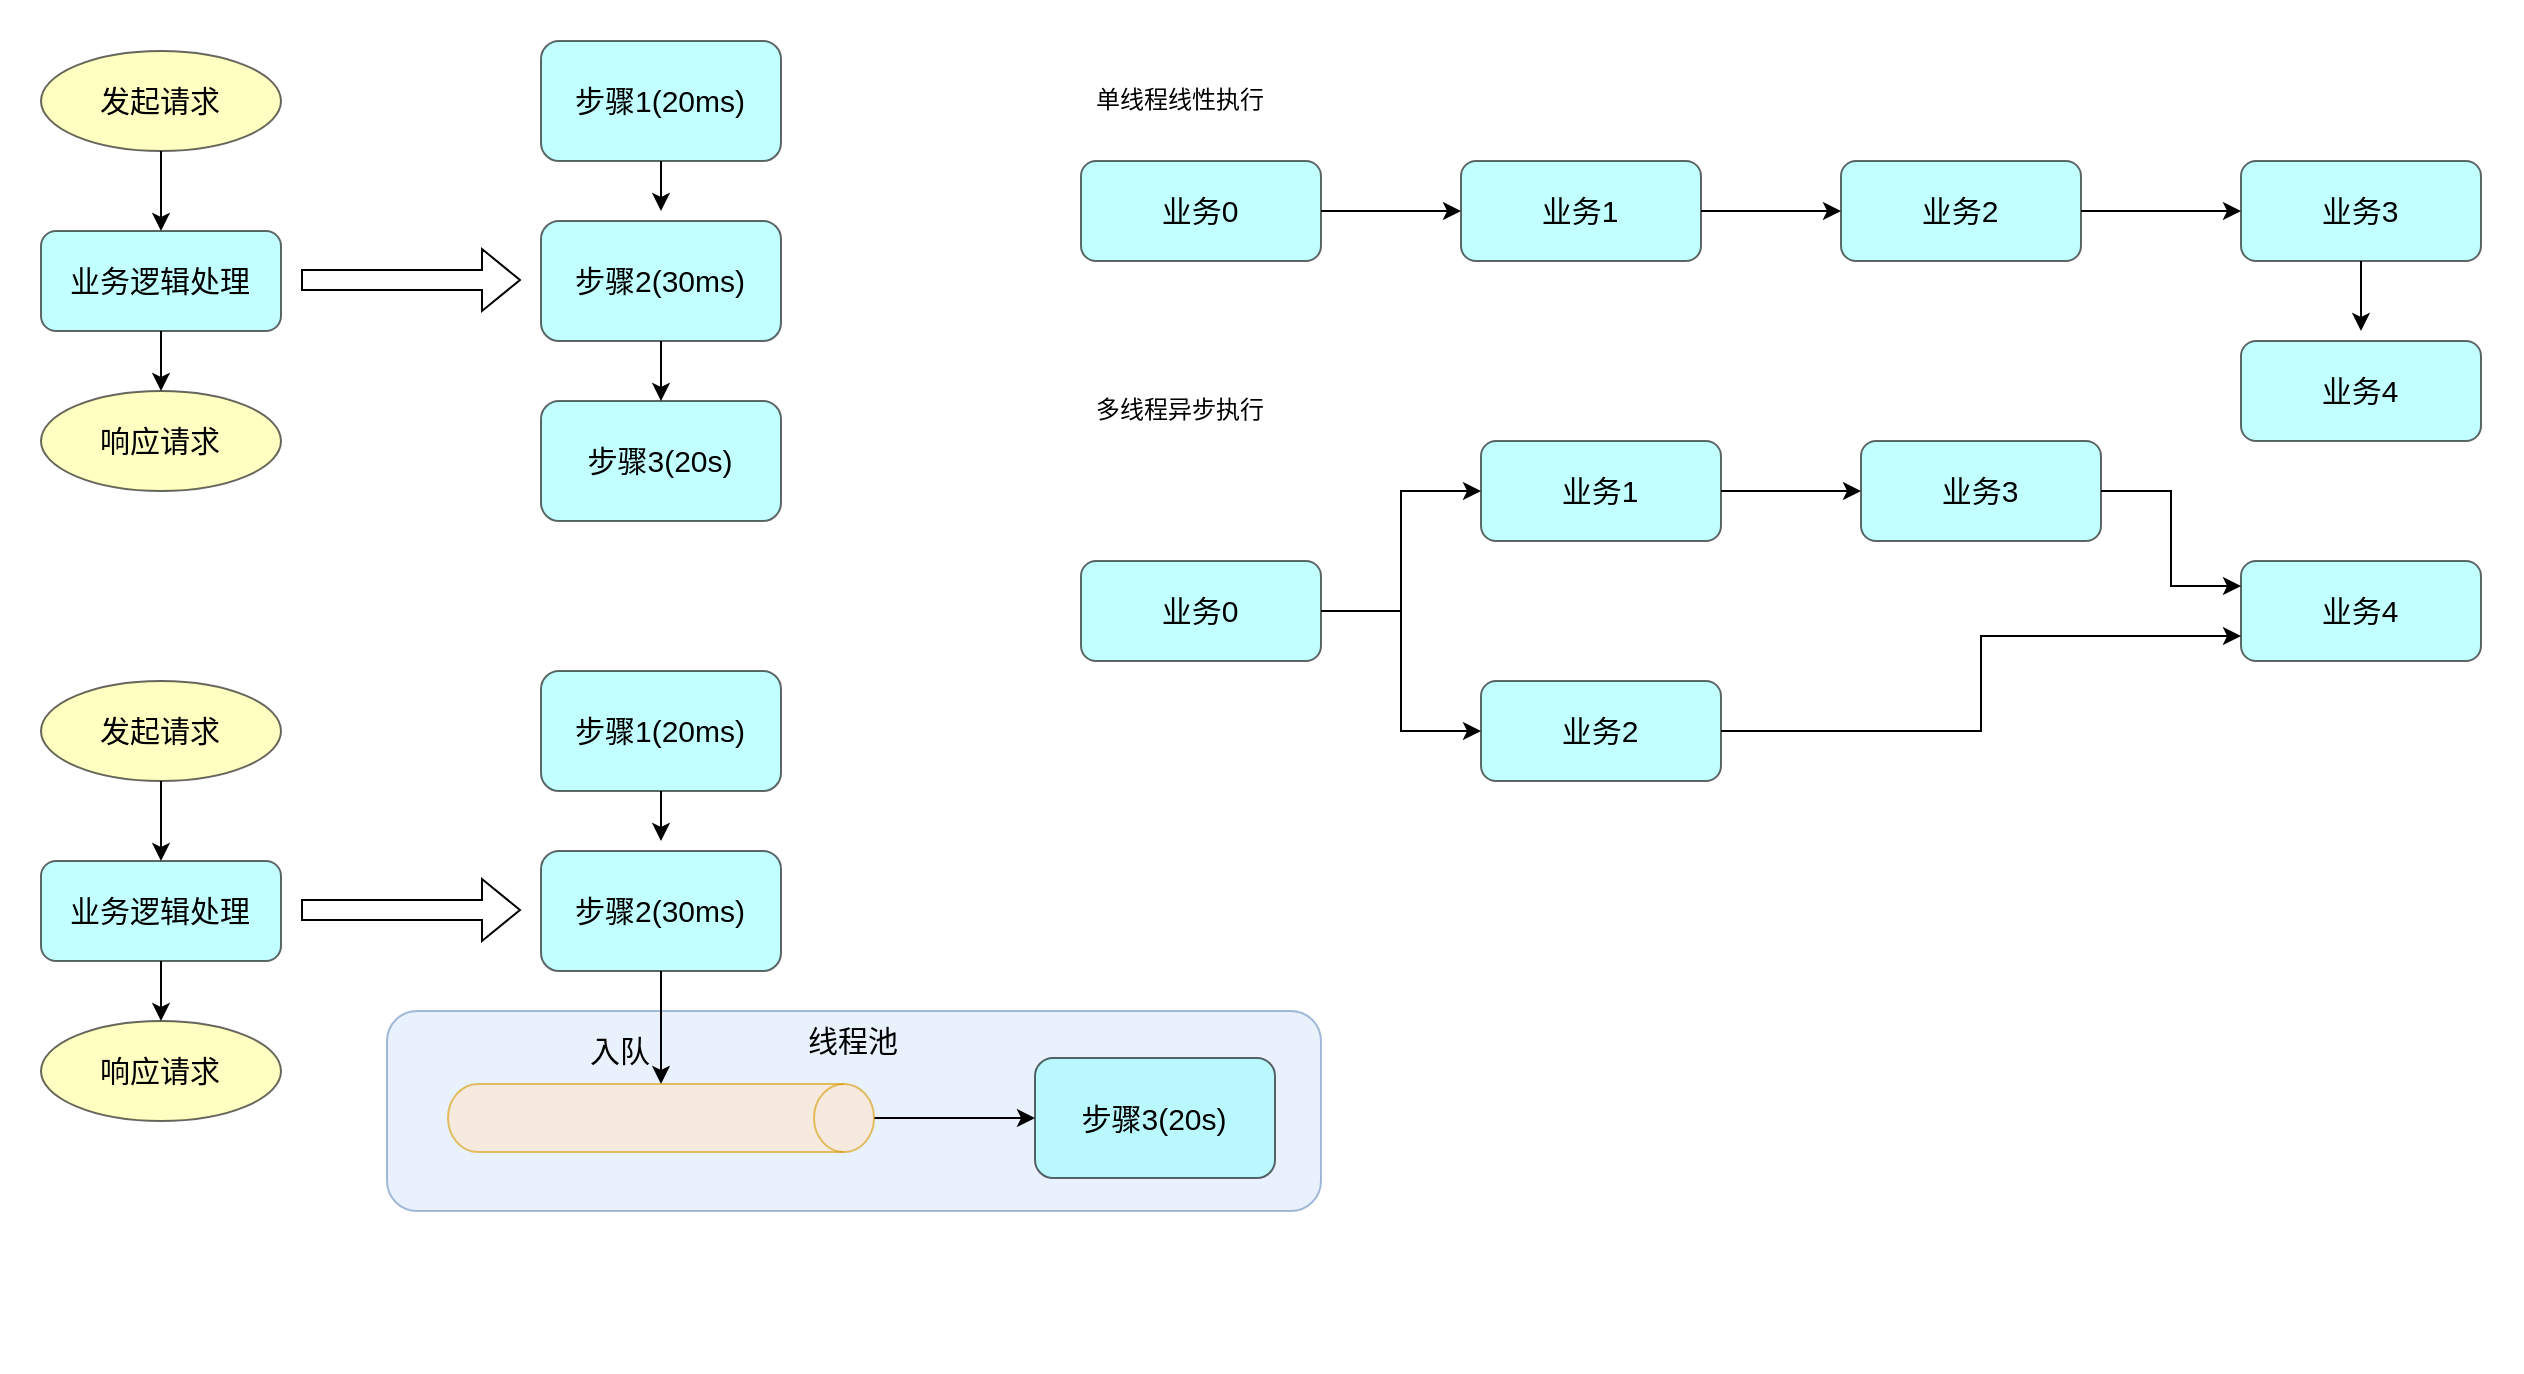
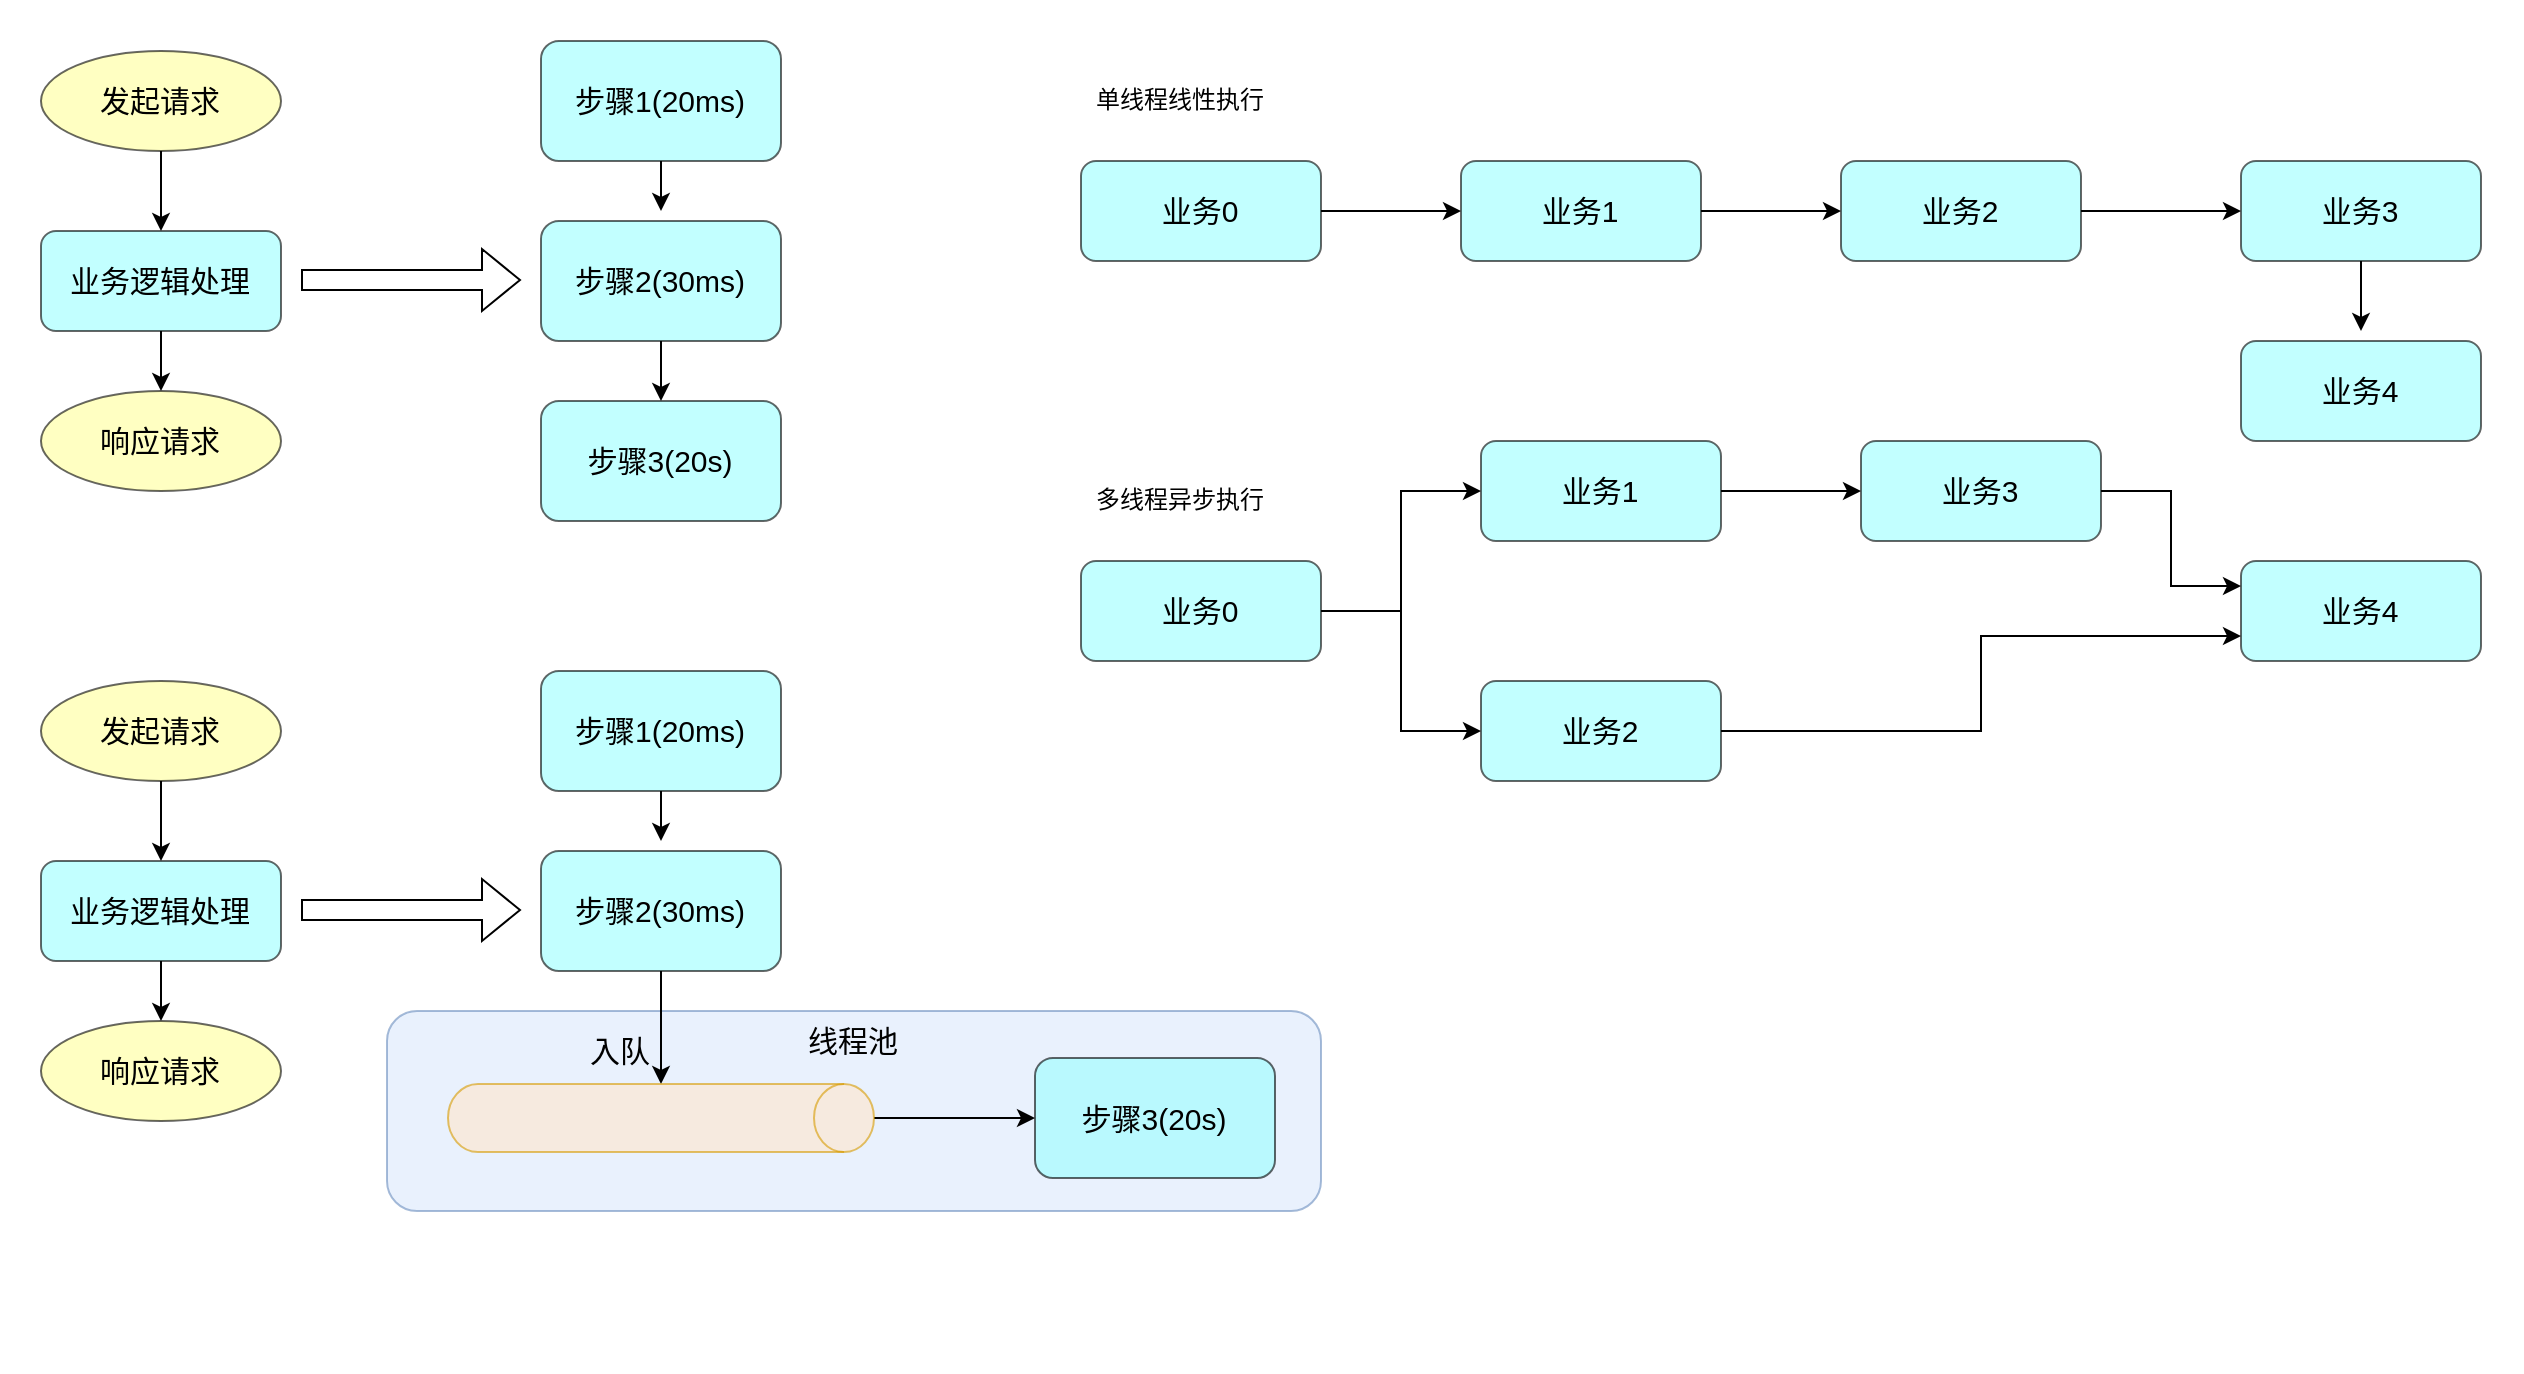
- <mxCell id="47" value="多线程异步执行" style="text;html=1;strokeColor=none;fillColor=none;align=center;verticalAlign=middle;whiteSpace=wrap;rounded=0;" vertex="1" parent="1"><mxGeometry x="530" y="190" width="120" height="30" as="geometry" /></mxCell>
+ <mxCell id="47" value="多线程异步执行" style="text;html=1;strokeColor=none;fillColor=none;align=center;verticalAlign=middle;whiteSpace=wrap;rounded=0;" vertex="1" parent="1"><mxGeometry x="530" y="235" width="120" height="30" as="geometry" /></mxCell>
